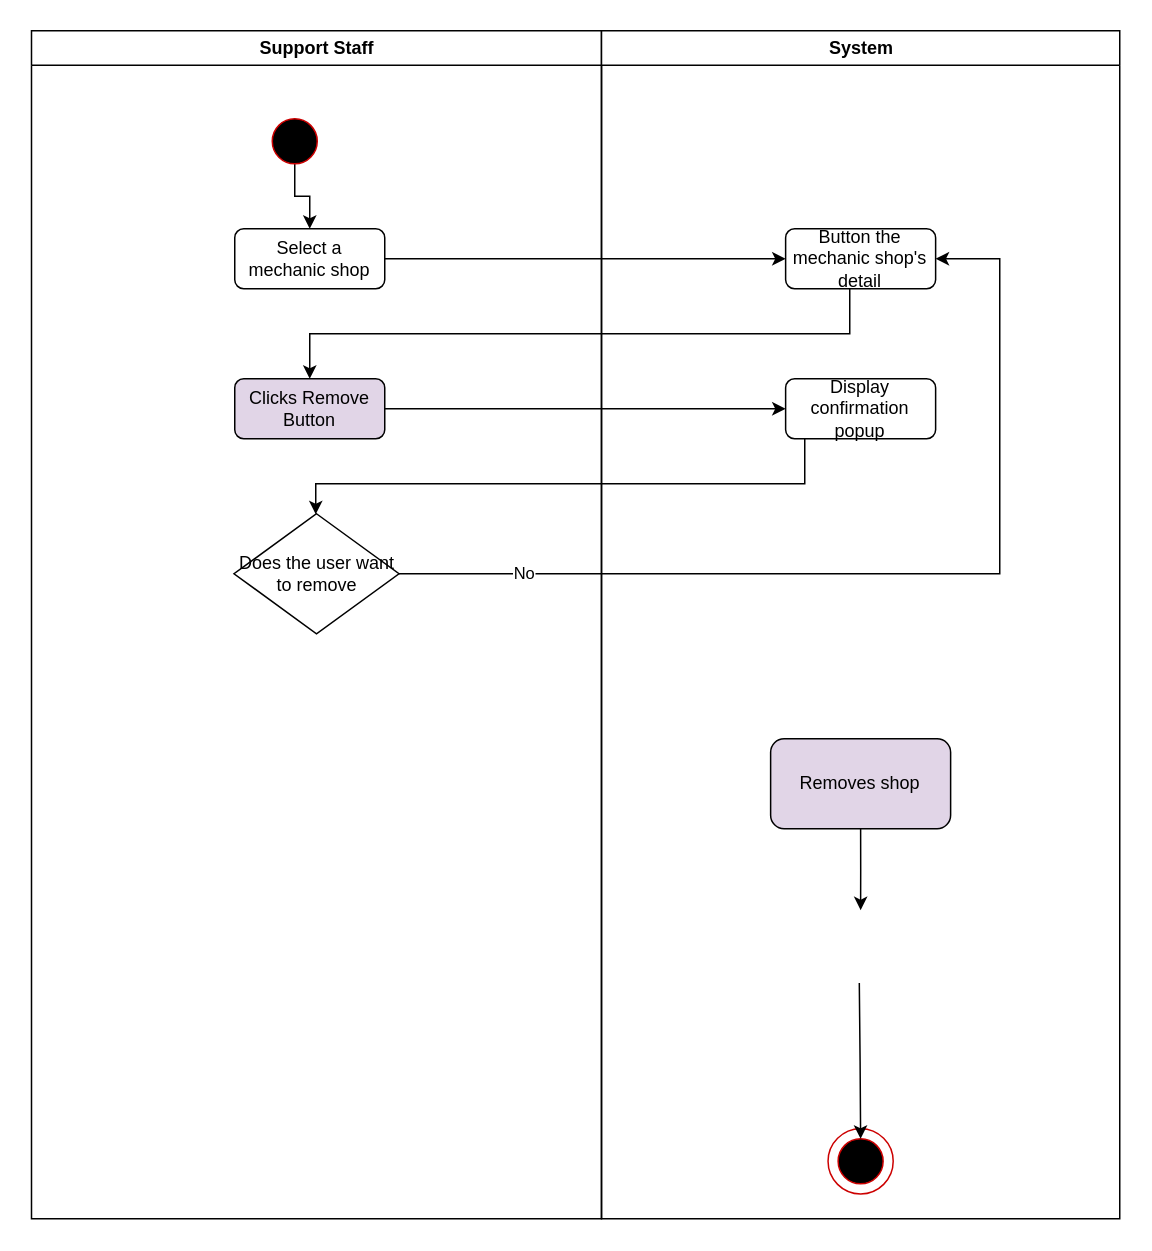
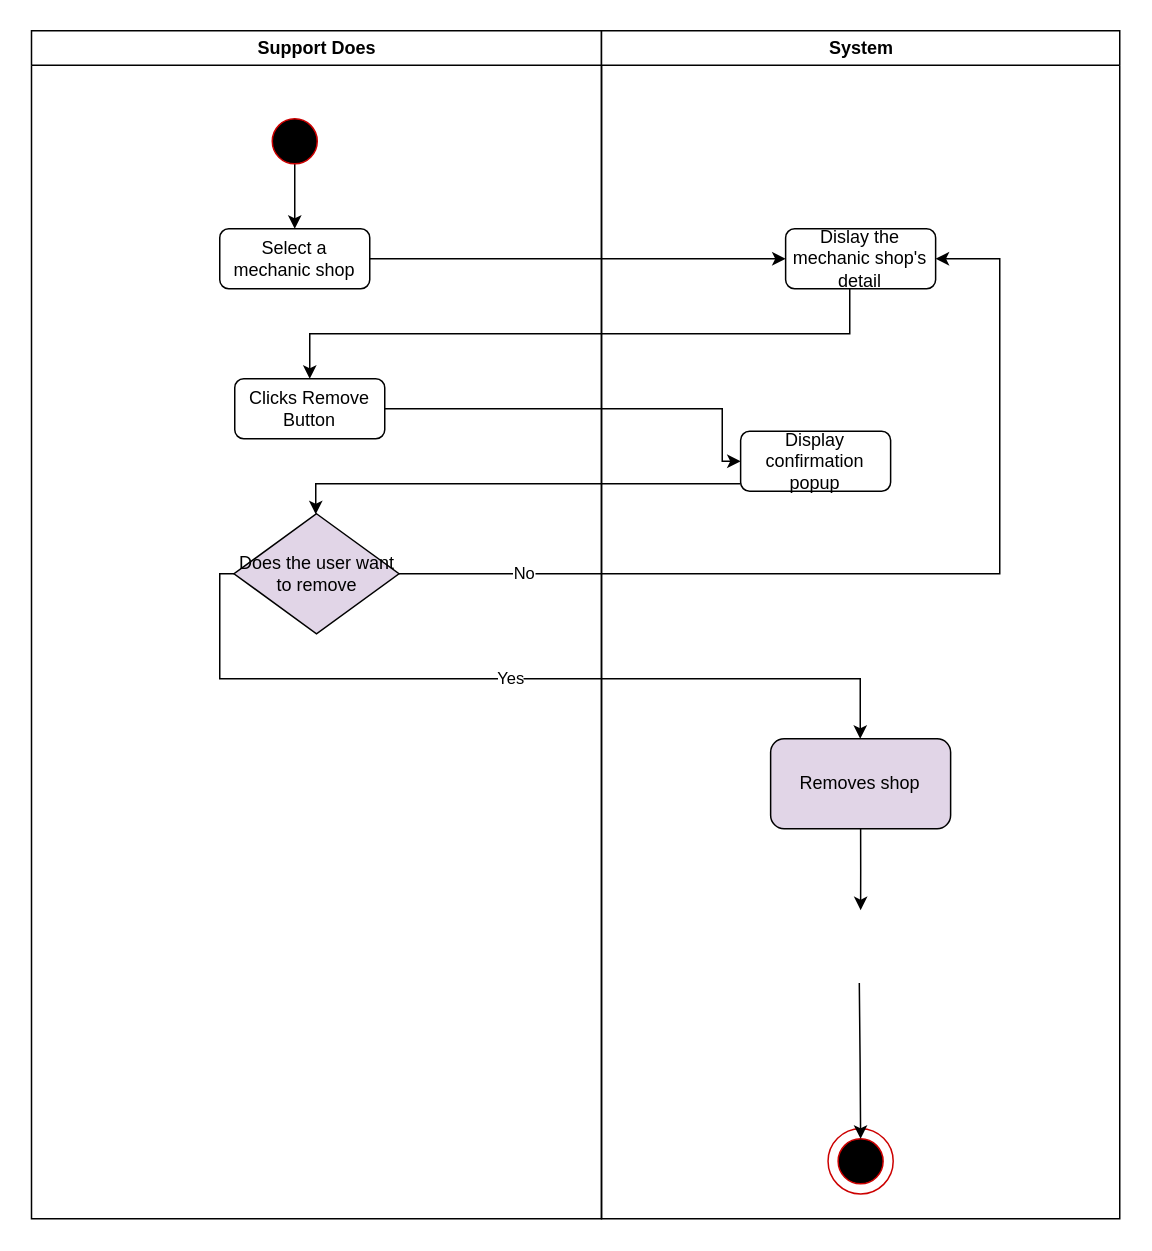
- <mxCell id="2" value="Support Staff" style="swimlane;whiteSpace=wrap;movable=0;" parent="1" vertex="1"><mxGeometry x="20.5" y="20" width="380" height="792" as="geometry" /></mxCell>
+ <mxCell id="2" value="Support Does" style="swimlane;whiteSpace=wrap;movable=0;" parent="1" vertex="1"><mxGeometry x="20.5" y="20" width="380" height="792" as="geometry" /></mxCell>
- <mxCell id="6" value="Select a mechanic shop" style="rounded=1;whiteSpace=wrap;html=1;" parent="2" vertex="1"><mxGeometry x="135.5" y="132" width="100" height="40" as="geometry" /></mxCell>
+ <mxCell id="6" value="Select a mechanic shop" style="rounded=1;whiteSpace=wrap;html=1;" parent="2" vertex="1"><mxGeometry x="125.5" y="132" width="100" height="40" as="geometry" /></mxCell>
- <mxCell id="13" value="Button the mechanic shop's detail" style="rounded=1;whiteSpace=wrap;html=1;" parent="9" vertex="1"><mxGeometry x="122.75" y="132" width="100" height="40" as="geometry" /></mxCell>
+ <mxCell id="13" value="Dislay the mechanic shop's detail" style="rounded=1;whiteSpace=wrap;html=1;" parent="9" vertex="1"><mxGeometry x="122.75" y="132" width="100" height="40" as="geometry" /></mxCell>
- <mxCell id="7" value="Clicks Remove Button" style="rounded=1;whiteSpace=wrap;html=1;fillColor=#e1d5e7;" parent="2" vertex="1"><mxGeometry x="135.5" y="232" width="100" height="40" as="geometry" /></mxCell>
+ <mxCell id="7" value="Clicks Remove Button" style="rounded=1;whiteSpace=wrap;html=1;" parent="2" vertex="1"><mxGeometry x="135.5" y="232" width="100" height="40" as="geometry" /></mxCell>
- <mxCell id="15" value="Display confirmation popup" style="rounded=1;whiteSpace=wrap;html=1;" parent="9" vertex="1"><mxGeometry x="122.75" y="232" width="100" height="40" as="geometry" /></mxCell>
+ <mxCell id="15" value="Display confirmation popup" style="rounded=1;whiteSpace=wrap;html=1;" parent="9" vertex="1"><mxGeometry x="92.75" y="267" width="100" height="40" as="geometry" /></mxCell>
- <mxCell id="8" value="Does the user want to remove" style="rhombus;whiteSpace=wrap;html=1;" parent="2" vertex="1"><mxGeometry x="135" y="322" width="110" height="80" as="geometry" /></mxCell>
+ <mxCell id="8" value="Does the user want to remove" style="rhombus;whiteSpace=wrap;html=1;fillColor=#e1d5e7;" parent="2" vertex="1"><mxGeometry x="135" y="322" width="110" height="80" as="geometry" /></mxCell>
+ <mxCell id="22" value="Yes" style="edgeStyle=orthogonalEdgeStyle;rounded=0;orthogonalLoop=1;jettySize=auto;html=1;exitX=0;exitY=0.5;exitDx=0;exitDy=0;" parent="1" source="8" target="17" edge="1"><mxGeometry relative="1" as="geometry"><mxPoint x="536" y="492" as="targetPoint" /><Array as="points"><mxPoint x="146" y="382" /><mxPoint x="146" y="452" /><mxPoint x="573" y="452" /></Array></mxGeometry></mxCell>
